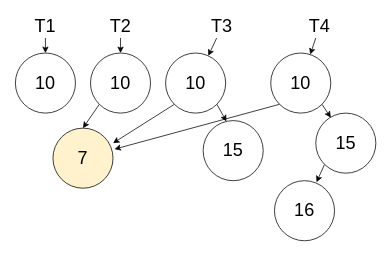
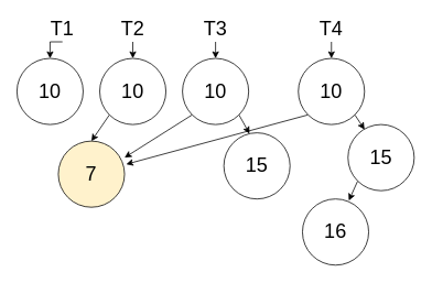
- <mxCell id="4" value="T1" style="text;html=1;strokeColor=none;fillColor=none;align=center;verticalAlign=middle;whiteSpace=wrap;rounded=0;fontSize=24;" vertex="1" parent="1"><mxGeometry x="30" y="20" width="60" height="30" as="geometry" /></mxCell>
+ <mxCell id="4" value="T1" style="text;html=1;strokeColor=none;fillColor=none;align=center;verticalAlign=middle;whiteSpace=wrap;rounded=0;fontSize=24;" vertex="1" parent="1"><mxGeometry x="45" y="20" width="60" height="30" as="geometry" /></mxCell>
- <mxCell id="14" value="T3" style="text;html=1;strokeColor=none;fillColor=none;align=center;verticalAlign=middle;whiteSpace=wrap;rounded=0;fontSize=24;" vertex="1" parent="1"><mxGeometry x="265" y="20" width="60" height="30" as="geometry" /></mxCell>
+ <mxCell id="14" value="T3" style="text;html=1;strokeColor=none;fillColor=none;align=center;verticalAlign=middle;whiteSpace=wrap;rounded=0;fontSize=24;" vertex="1" parent="1"><mxGeometry x="230" y="20" width="60" height="30" as="geometry" /></mxCell>
- <mxCell id="20" value="T4" style="text;html=1;strokeColor=none;fillColor=none;align=center;verticalAlign=middle;whiteSpace=wrap;rounded=0;fontSize=24;" vertex="1" parent="1"><mxGeometry x="395" y="20" width="60" height="30" as="geometry" /></mxCell>
+ <mxCell id="20" value="T4" style="text;html=1;strokeColor=none;fillColor=none;align=center;verticalAlign=middle;whiteSpace=wrap;rounded=0;fontSize=24;" vertex="1" parent="1"><mxGeometry x="370" y="20" width="60" height="30" as="geometry" /></mxCell>
